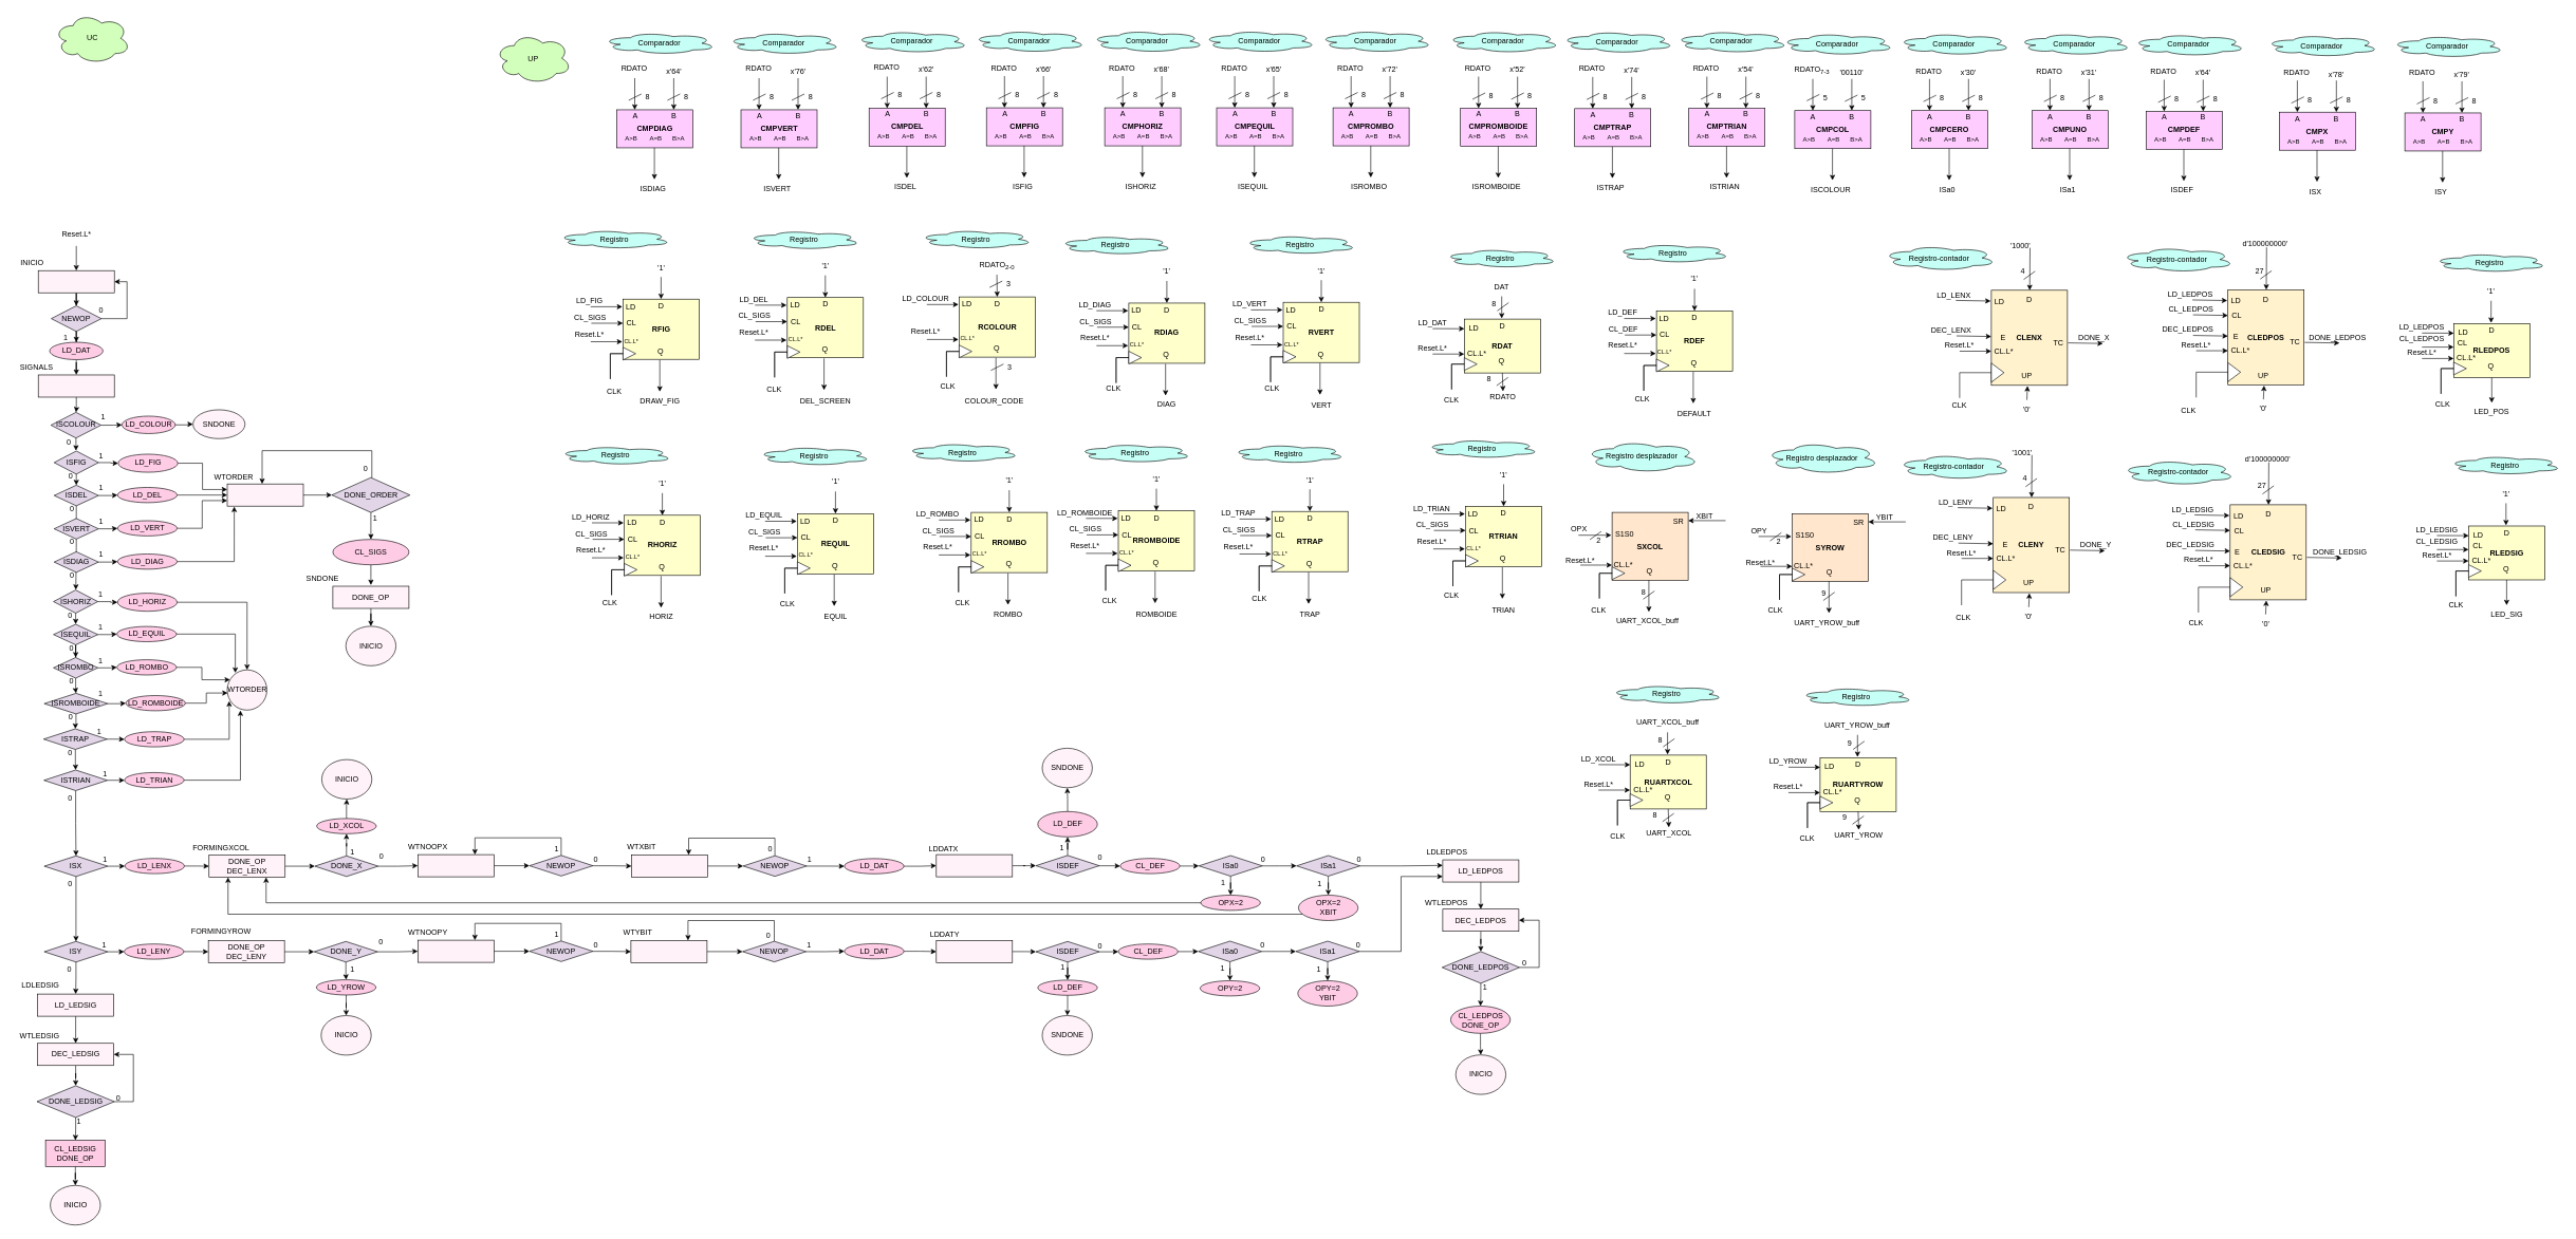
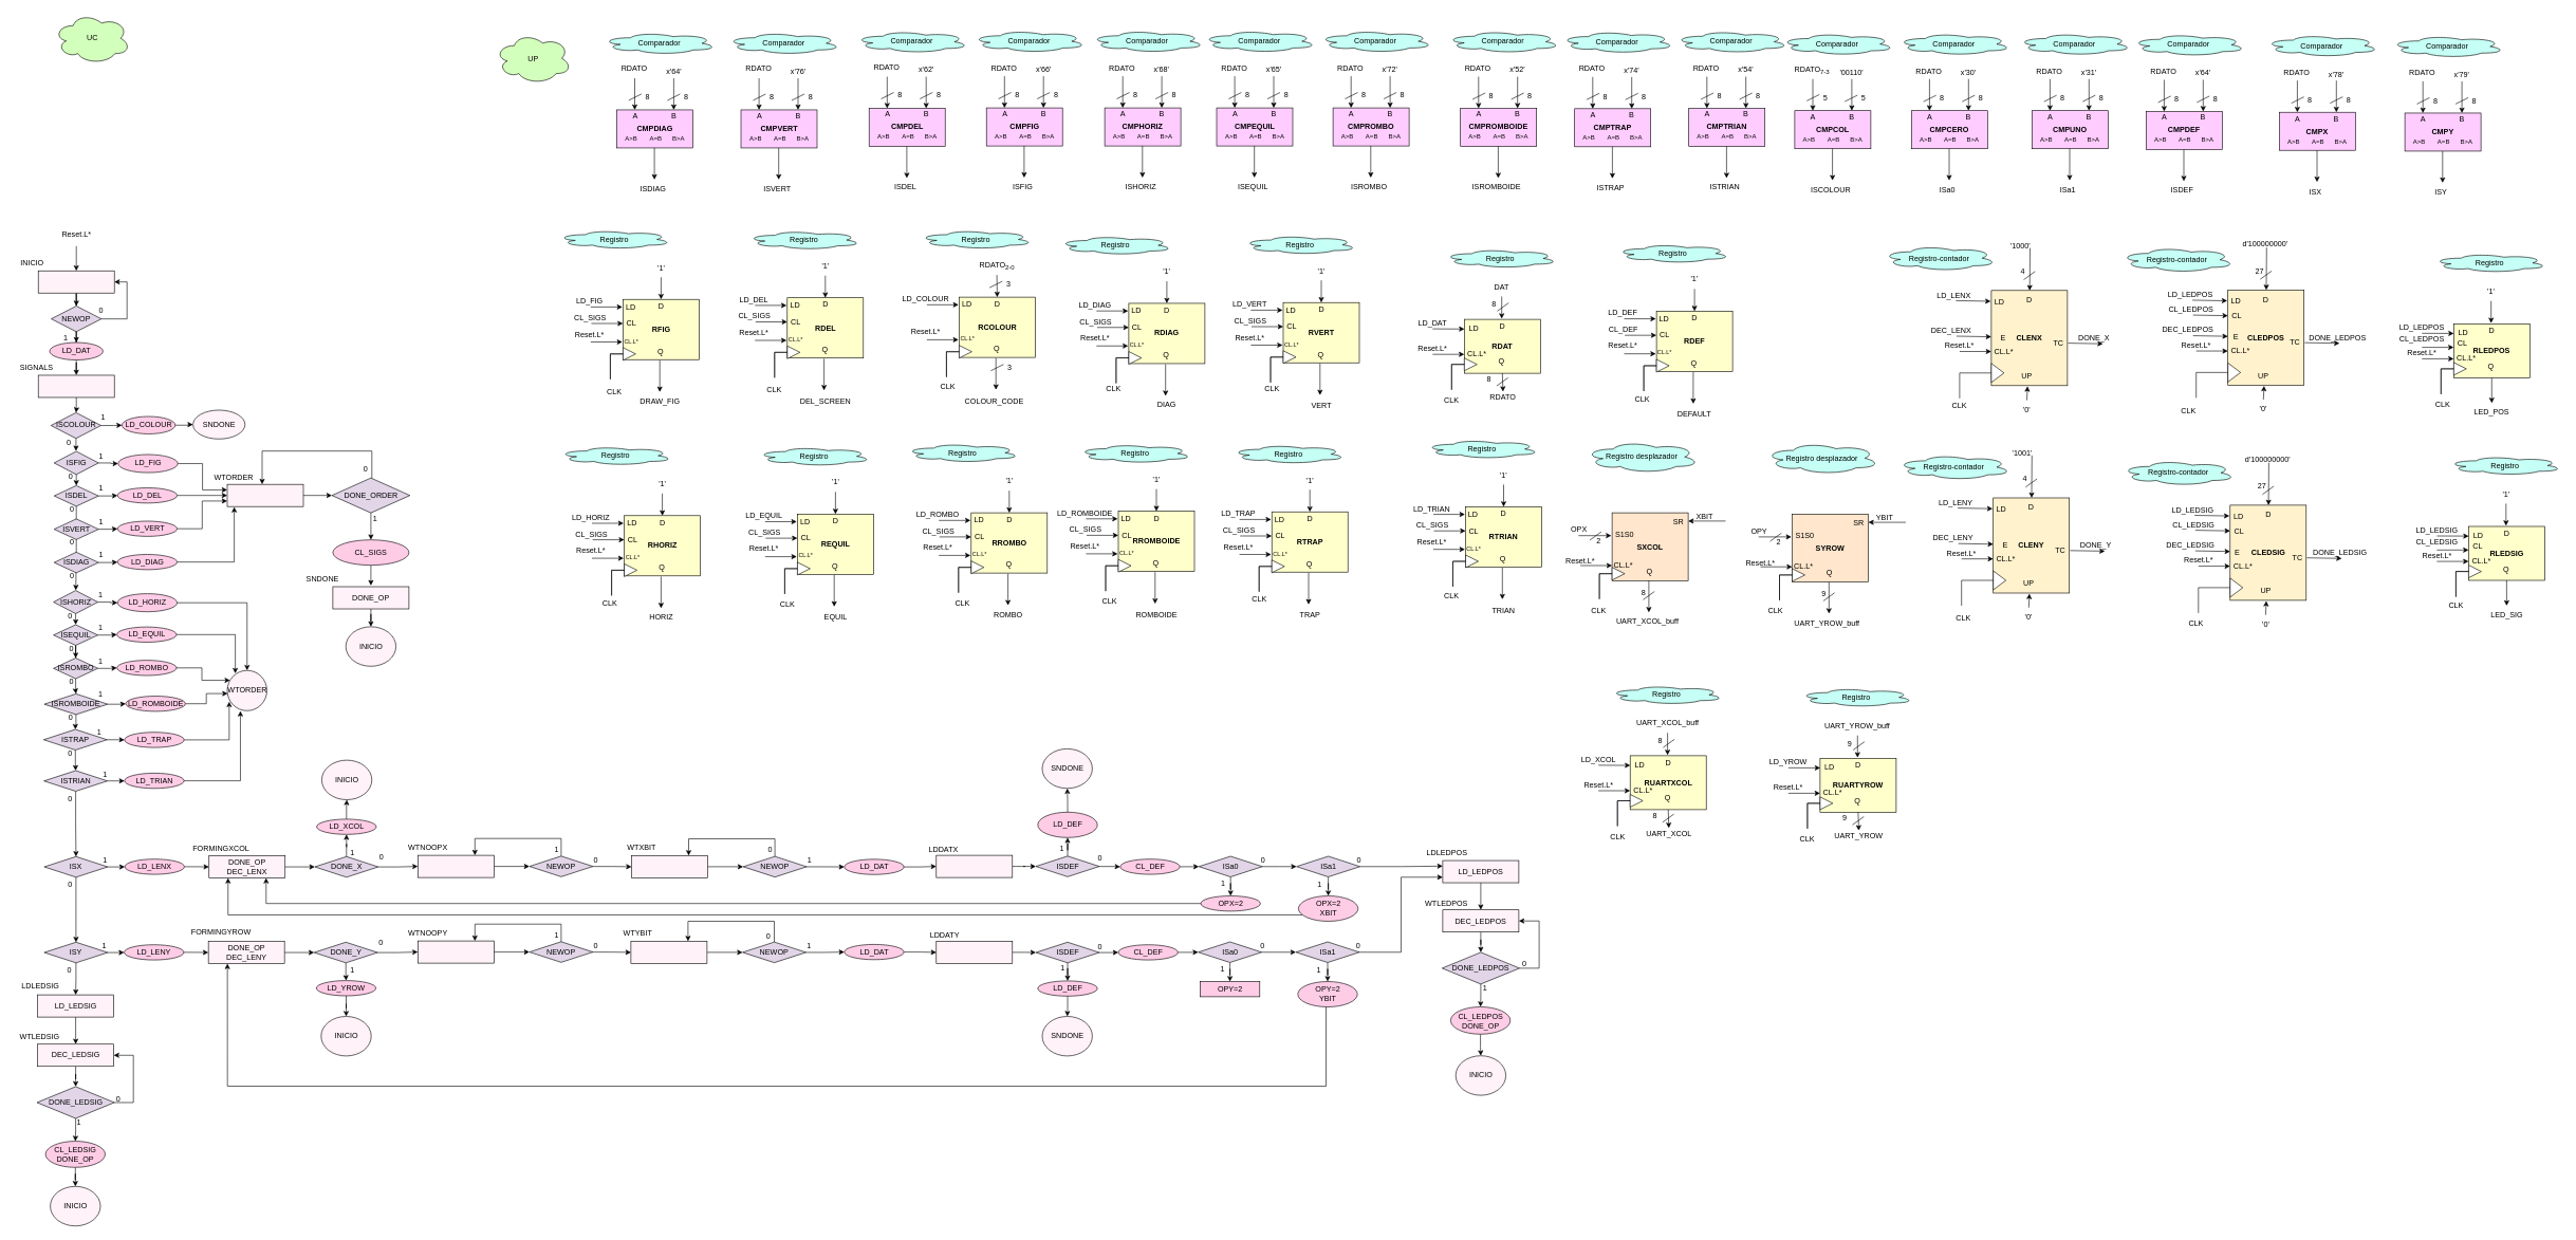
- <mxCell id="582" value="OPY=2" style="ellipse;whiteSpace=wrap;html=1;fillColor=#FFCCE6;" parent="1" vertex="1"><mxGeometry x="1891.5" y="1547" width="94" height="24" as="geometry" /></mxCell>
+ <mxCell id="582" value="OPY=2" style="whiteSpace=wrap;html=1;fillColor=#FFCCE6;rounded=0;" parent="1" vertex="1"><mxGeometry x="1891.5" y="1547" width="94" height="24" as="geometry" /></mxCell>
+ <mxCell id="583" style="edgeStyle=orthogonalEdgeStyle;rounded=0;orthogonalLoop=1;jettySize=auto;html=1;entryX=0.25;entryY=1;entryDx=0;entryDy=0;" parent="1" source="584" target="560" edge="1"><mxGeometry relative="1" as="geometry"><Array as="points"><mxPoint x="2090" y="1712" /><mxPoint x="358" y="1712" /></Array></mxGeometry></mxCell>
- <mxCell id="606" value="CL_LEDSIG&lt;br&gt;DONE_OP" style="whiteSpace=wrap;html=1;fillColor=#FFCCE6;rounded=0;" parent="1" vertex="1"><mxGeometry x="71" y="1798.75" width="94" height="41.25" as="geometry" /></mxCell>
+ <mxCell id="606" value="CL_LEDSIG&lt;br&gt;DONE_OP" style="ellipse;whiteSpace=wrap;html=1;fillColor=#FFCCE6;" parent="1" vertex="1"><mxGeometry x="71" y="1798.75" width="94" height="41.25" as="geometry" /></mxCell>
